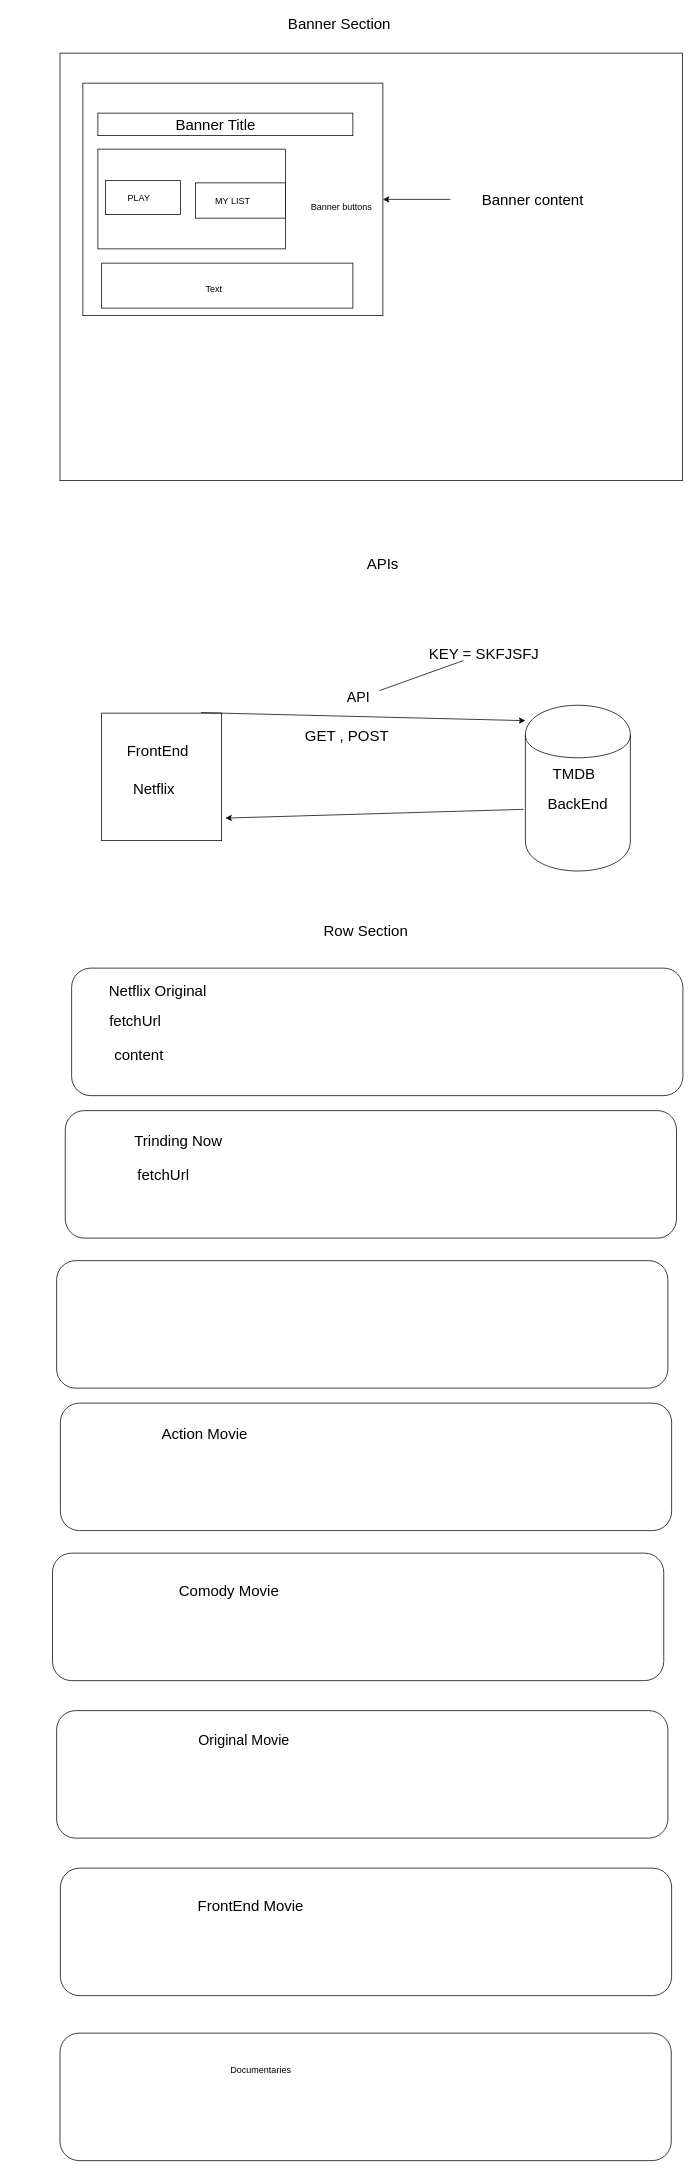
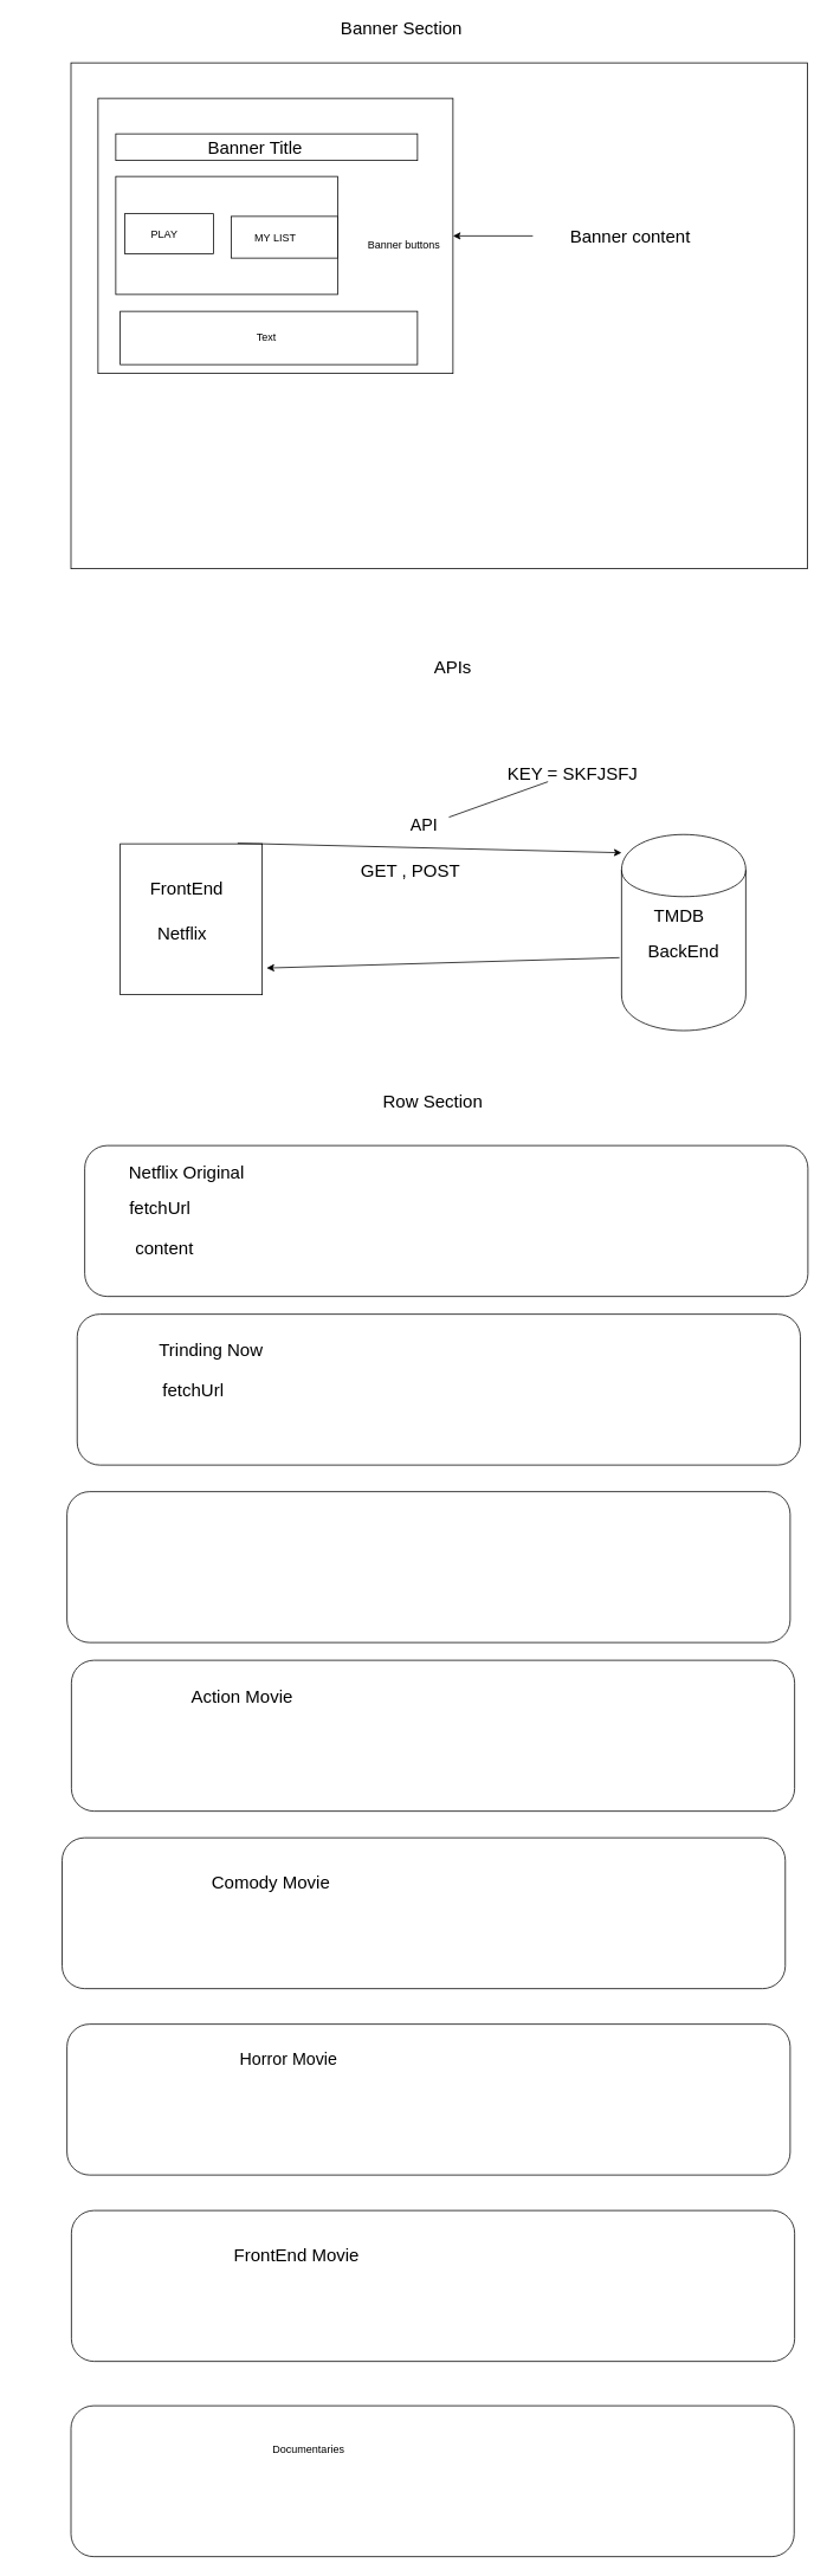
- <mxCell id="16" value="Text" style="text;html=1;strokeColor=none;fillColor=none;align=center;verticalAlign=middle;whiteSpace=wrap;rounded=0;" parent="1" vertex="1"><mxGeometry x="155" y="375" width="260" height="20" as="geometry" /></mxCell>
+ <mxCell id="16" value="Text" style="text;html=1;strokeColor=none;fillColor=none;align=center;verticalAlign=middle;whiteSpace=wrap;rounded=0;" parent="1" vertex="1"><mxGeometry x="170" y="370" width="260" height="20" as="geometry" /></mxCell>
- <mxCell id="44" value="&lt;font style=&quot;font-size: 19px&quot;&gt;Original Movie&lt;/font&gt;" style="text;html=1;strokeColor=none;fillColor=none;align=center;verticalAlign=middle;whiteSpace=wrap;rounded=0;" vertex="1" parent="1"><mxGeometry x="200" y="2310" width="250" height="20" as="geometry" /></mxCell>
+ <mxCell id="44" value="&lt;font style=&quot;font-size: 19px&quot;&gt;Horror Movie&lt;/font&gt;" style="text;html=1;strokeColor=none;fillColor=none;align=center;verticalAlign=middle;whiteSpace=wrap;rounded=0;" vertex="1" parent="1"><mxGeometry x="200" y="2310" width="250" height="20" as="geometry" /></mxCell>
